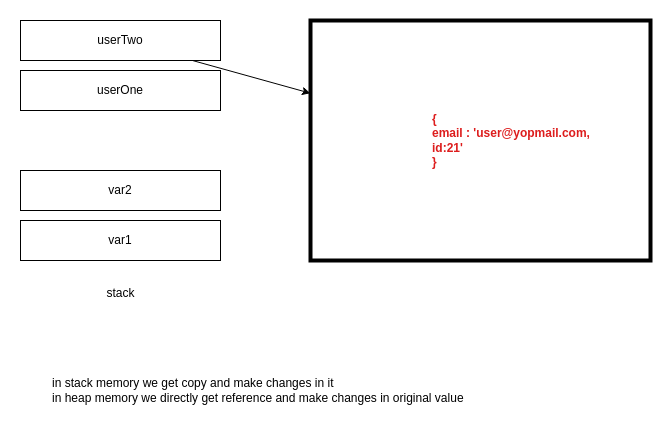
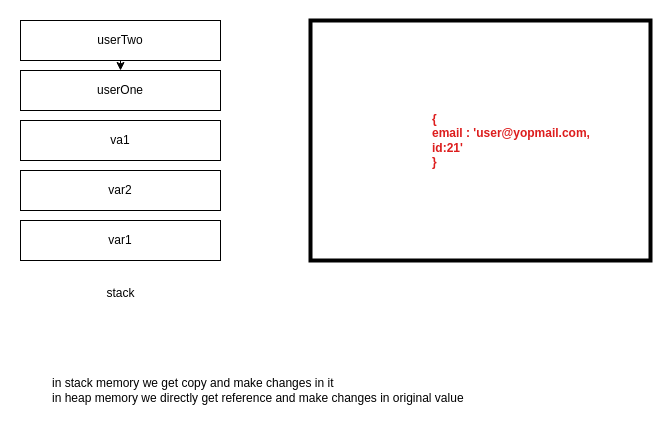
- <mxCell id="6" style="edgeStyle=none;html=1;" edge="1" parent="1" source="7" target="8"><mxGeometry relative="1" as="geometry" /></mxCell>
+ <mxCell id="6" style="edgeStyle=none;html=1;" edge="1" parent="1" source="7" target="5"><mxGeometry relative="1" as="geometry" /></mxCell>
+ <mxCell id="4" value="va1" style="rounded=0;whiteSpace=wrap;html=1;" vertex="1" parent="1"><mxGeometry x="20" y="120" width="200" height="40" as="geometry" /></mxCell>
